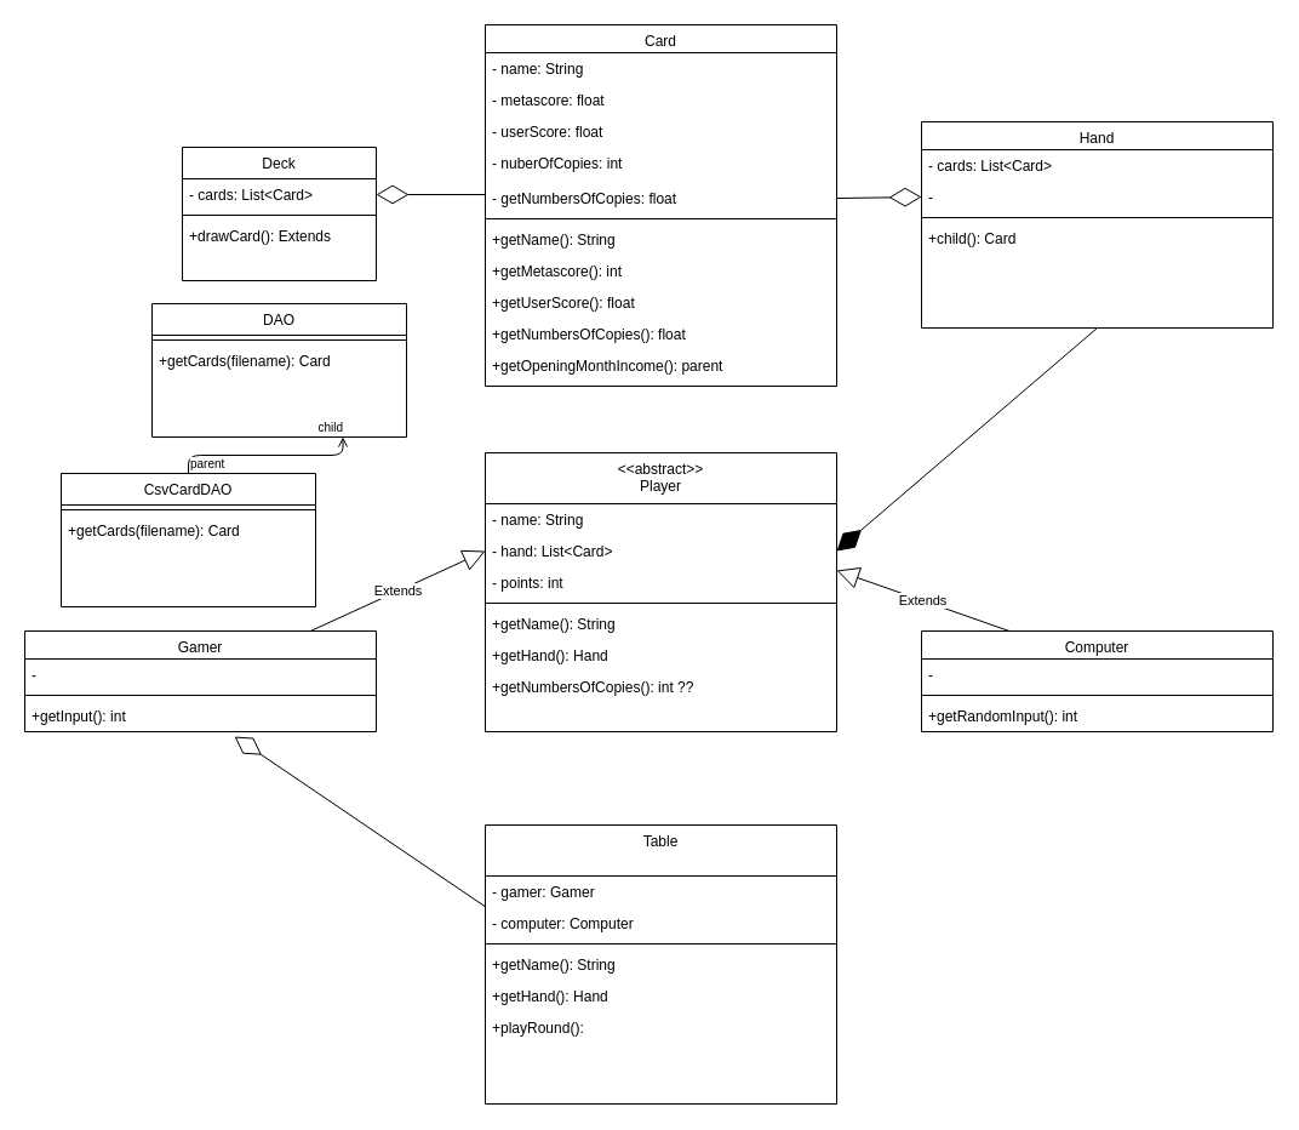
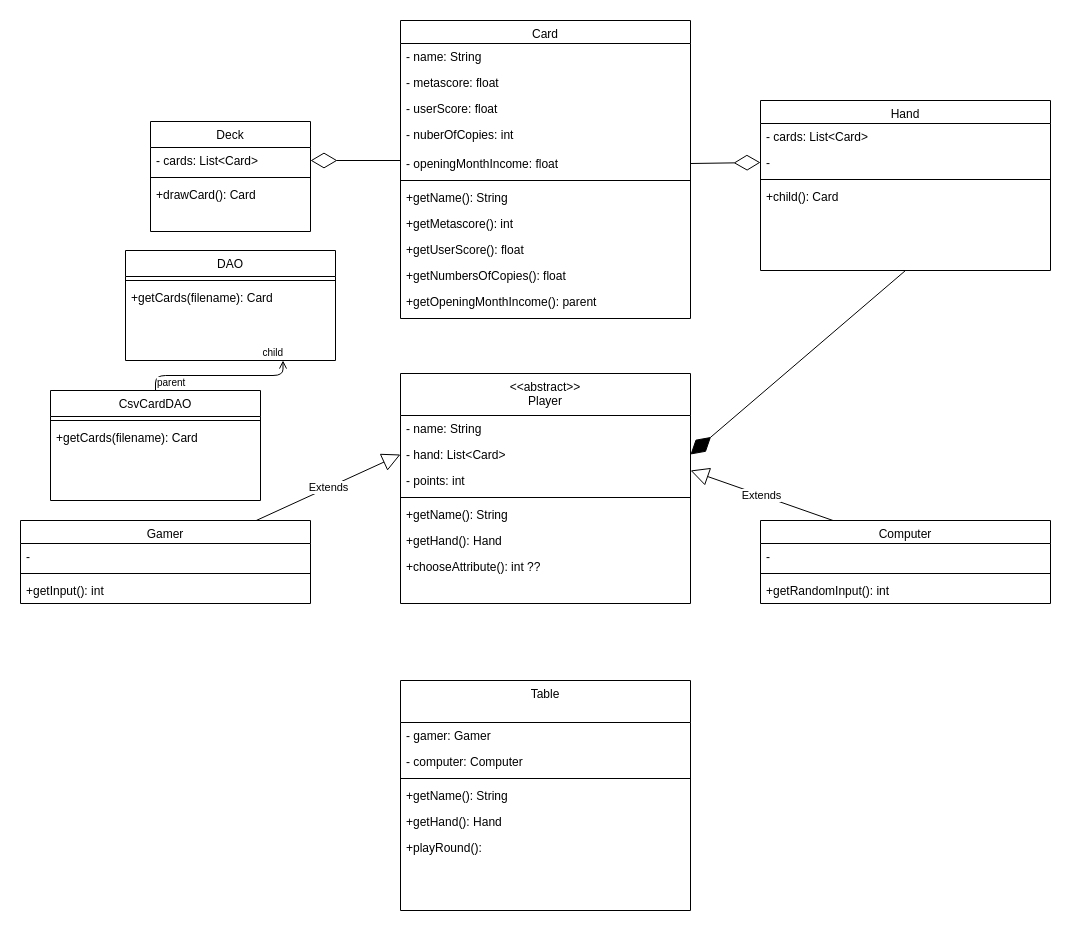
- <mxCell id="7" value="- getNumbersOfCopies: float" style="text;align=left;verticalAlign=top;spacingLeft=4;spacingRight=4;overflow=hidden;rotatable=0;points=[[0,0.5],[1,0.5]];portConstraint=eastwest;rounded=0;shadow=0;html=0;" parent="2" vertex="1"><mxGeometry y="130" width="290" height="26" as="geometry" /></mxCell>
+ <mxCell id="7" value="- openingMonthIncome: float" style="text;align=left;verticalAlign=top;spacingLeft=4;spacingRight=4;overflow=hidden;rotatable=0;points=[[0,0.5],[1,0.5]];portConstraint=eastwest;rounded=0;shadow=0;html=0;" parent="2" vertex="1"><mxGeometry y="130" width="290" height="26" as="geometry" /></mxCell>
- <mxCell id="45" value="+drawCard(): Extends " style="text;align=left;verticalAlign=top;spacingLeft=4;spacingRight=4;overflow=hidden;rotatable=0;points=[[0,0.5],[1,0.5]];portConstraint=eastwest;" parent="42" vertex="1"><mxGeometry y="60" width="160" height="26" as="geometry" /></mxCell>
+ <mxCell id="45" value="+drawCard(): Card " style="text;align=left;verticalAlign=top;spacingLeft=4;spacingRight=4;overflow=hidden;rotatable=0;points=[[0,0.5],[1,0.5]];portConstraint=eastwest;" parent="42" vertex="1"><mxGeometry y="60" width="160" height="26" as="geometry" /></mxCell>
- <mxCell id="21" value="+getNumbersOfCopies(): int ?? " style="text;align=left;verticalAlign=top;spacingLeft=4;spacingRight=4;overflow=hidden;rotatable=0;points=[[0,0.5],[1,0.5]];portConstraint=eastwest;rounded=0;shadow=0;html=0;" parent="14" vertex="1"><mxGeometry y="180" width="290" height="26" as="geometry" /></mxCell>
+ <mxCell id="21" value="+chooseAttribute(): int ?? " style="text;align=left;verticalAlign=top;spacingLeft=4;spacingRight=4;overflow=hidden;rotatable=0;points=[[0,0.5],[1,0.5]];portConstraint=eastwest;rounded=0;shadow=0;html=0;" parent="14" vertex="1"><mxGeometry y="180" width="290" height="26" as="geometry" /></mxCell>
- <mxCell id="57" value="" style="endArrow=diamondThin;endFill=0;endSize=24;html=1;exitX=0;exitY=0.973;exitDx=0;exitDy=0;entryX=0.597;entryY=1.156;entryDx=0;entryDy=0;entryPerimeter=0;exitPerimeter=0;" parent="1" source="23" target="37" edge="1"><mxGeometry width="160" relative="1" as="geometry"><mxPoint x="420" y="660" as="sourcePoint" /><mxPoint x="580" y="660" as="targetPoint" /></mxGeometry></mxCell>
